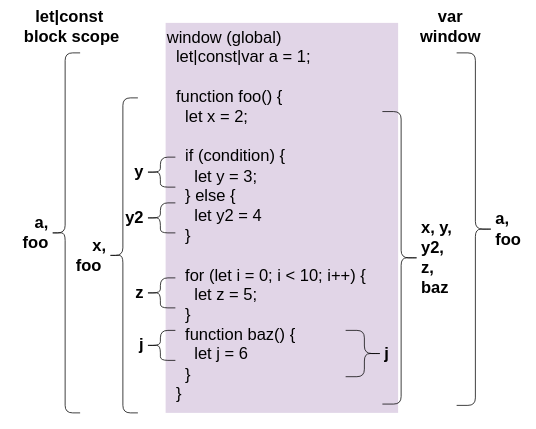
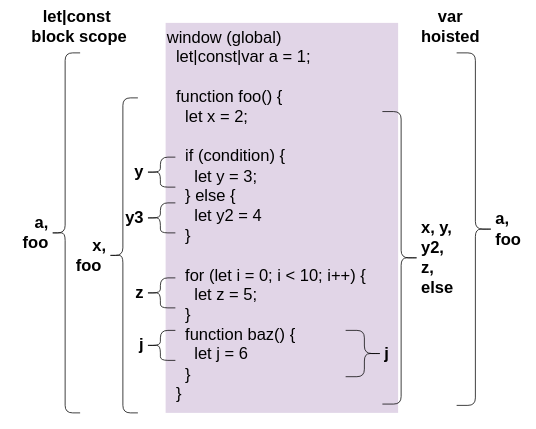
- <mxCell id="9" value="&lt;font style=&quot;font-size: 22px;&quot;&gt;let|const&amp;nbsp;&lt;br&gt;block scope&lt;br&gt;&lt;/font&gt;" style="text;html=1;strokeColor=none;fillColor=none;align=center;verticalAlign=middle;whiteSpace=wrap;rounded=0;fontStyle=1;fontSize=22;" parent="1" vertex="1"><mxGeometry x="20" y="20" width="150" height="30" as="geometry" /></mxCell>
+ <mxCell id="9" value="&lt;font style=&quot;font-size: 22px;&quot;&gt;let|const&amp;nbsp;&lt;br&gt;block scope&lt;br&gt;&lt;/font&gt;" style="text;html=1;strokeColor=none;fillColor=none;align=center;verticalAlign=middle;whiteSpace=wrap;rounded=0;fontStyle=1;fontSize=22;" parent="1" vertex="1"><mxGeometry x="30" y="20" width="150" height="30" as="geometry" /></mxCell>
- <mxCell id="10" value="&lt;font style=&quot;font-size: 22px;&quot;&gt;var&lt;br&gt;window&lt;br&gt;&lt;/font&gt;" style="text;html=1;strokeColor=none;fillColor=none;align=center;verticalAlign=middle;whiteSpace=wrap;rounded=0;fontStyle=1;fontSize=22;" parent="1" vertex="1"><mxGeometry x="570" y="20" width="60" height="30" as="geometry" /></mxCell>
+ <mxCell id="10" value="&lt;font style=&quot;font-size: 22px;&quot;&gt;var&lt;br&gt;hoisted&lt;br&gt;&lt;/font&gt;" style="text;html=1;strokeColor=none;fillColor=none;align=center;verticalAlign=middle;whiteSpace=wrap;rounded=0;fontStyle=1;fontSize=22;" parent="1" vertex="1"><mxGeometry x="570" y="20" width="60" height="30" as="geometry" /></mxCell>
- <mxCell id="6" value="y2" style="shape=curlyBracket;whiteSpace=wrap;html=1;rounded=1;labelPosition=left;verticalLabelPosition=middle;align=right;verticalAlign=middle;size=0.5;fontStyle=1;fontSize=22;" parent="1" vertex="1"><mxGeometry x="193" y="270" width="40" height="40" as="geometry" /></mxCell>
+ <mxCell id="6" value="y3" style="shape=curlyBracket;whiteSpace=wrap;html=1;rounded=1;labelPosition=left;verticalLabelPosition=middle;align=right;verticalAlign=middle;size=0.5;fontStyle=1;fontSize=22;" parent="1" vertex="1"><mxGeometry x="193" y="270" width="40" height="40" as="geometry" /></mxCell>
- <mxCell id="11" value="x, y, y2, z,&lt;br style=&quot;font-size: 22px;&quot;&gt;baz" style="shape=curlyBracket;whiteSpace=wrap;html=1;rounded=1;flipH=1;labelPosition=right;verticalLabelPosition=middle;align=left;verticalAlign=middle;fontStyle=1;fontSize=22;" parent="1" vertex="1"><mxGeometry x="509" y="148.25" width="50" height="390" as="geometry" /></mxCell>
+ <mxCell id="11" value="x, y, y2, z,&lt;br style=&quot;font-size: 22px;&quot;&gt;else" style="shape=curlyBracket;whiteSpace=wrap;html=1;rounded=1;flipH=1;labelPosition=right;verticalLabelPosition=middle;align=left;verticalAlign=middle;fontStyle=1;fontSize=22;" parent="1" vertex="1"><mxGeometry x="509" y="148.25" width="50" height="390" as="geometry" /></mxCell>
